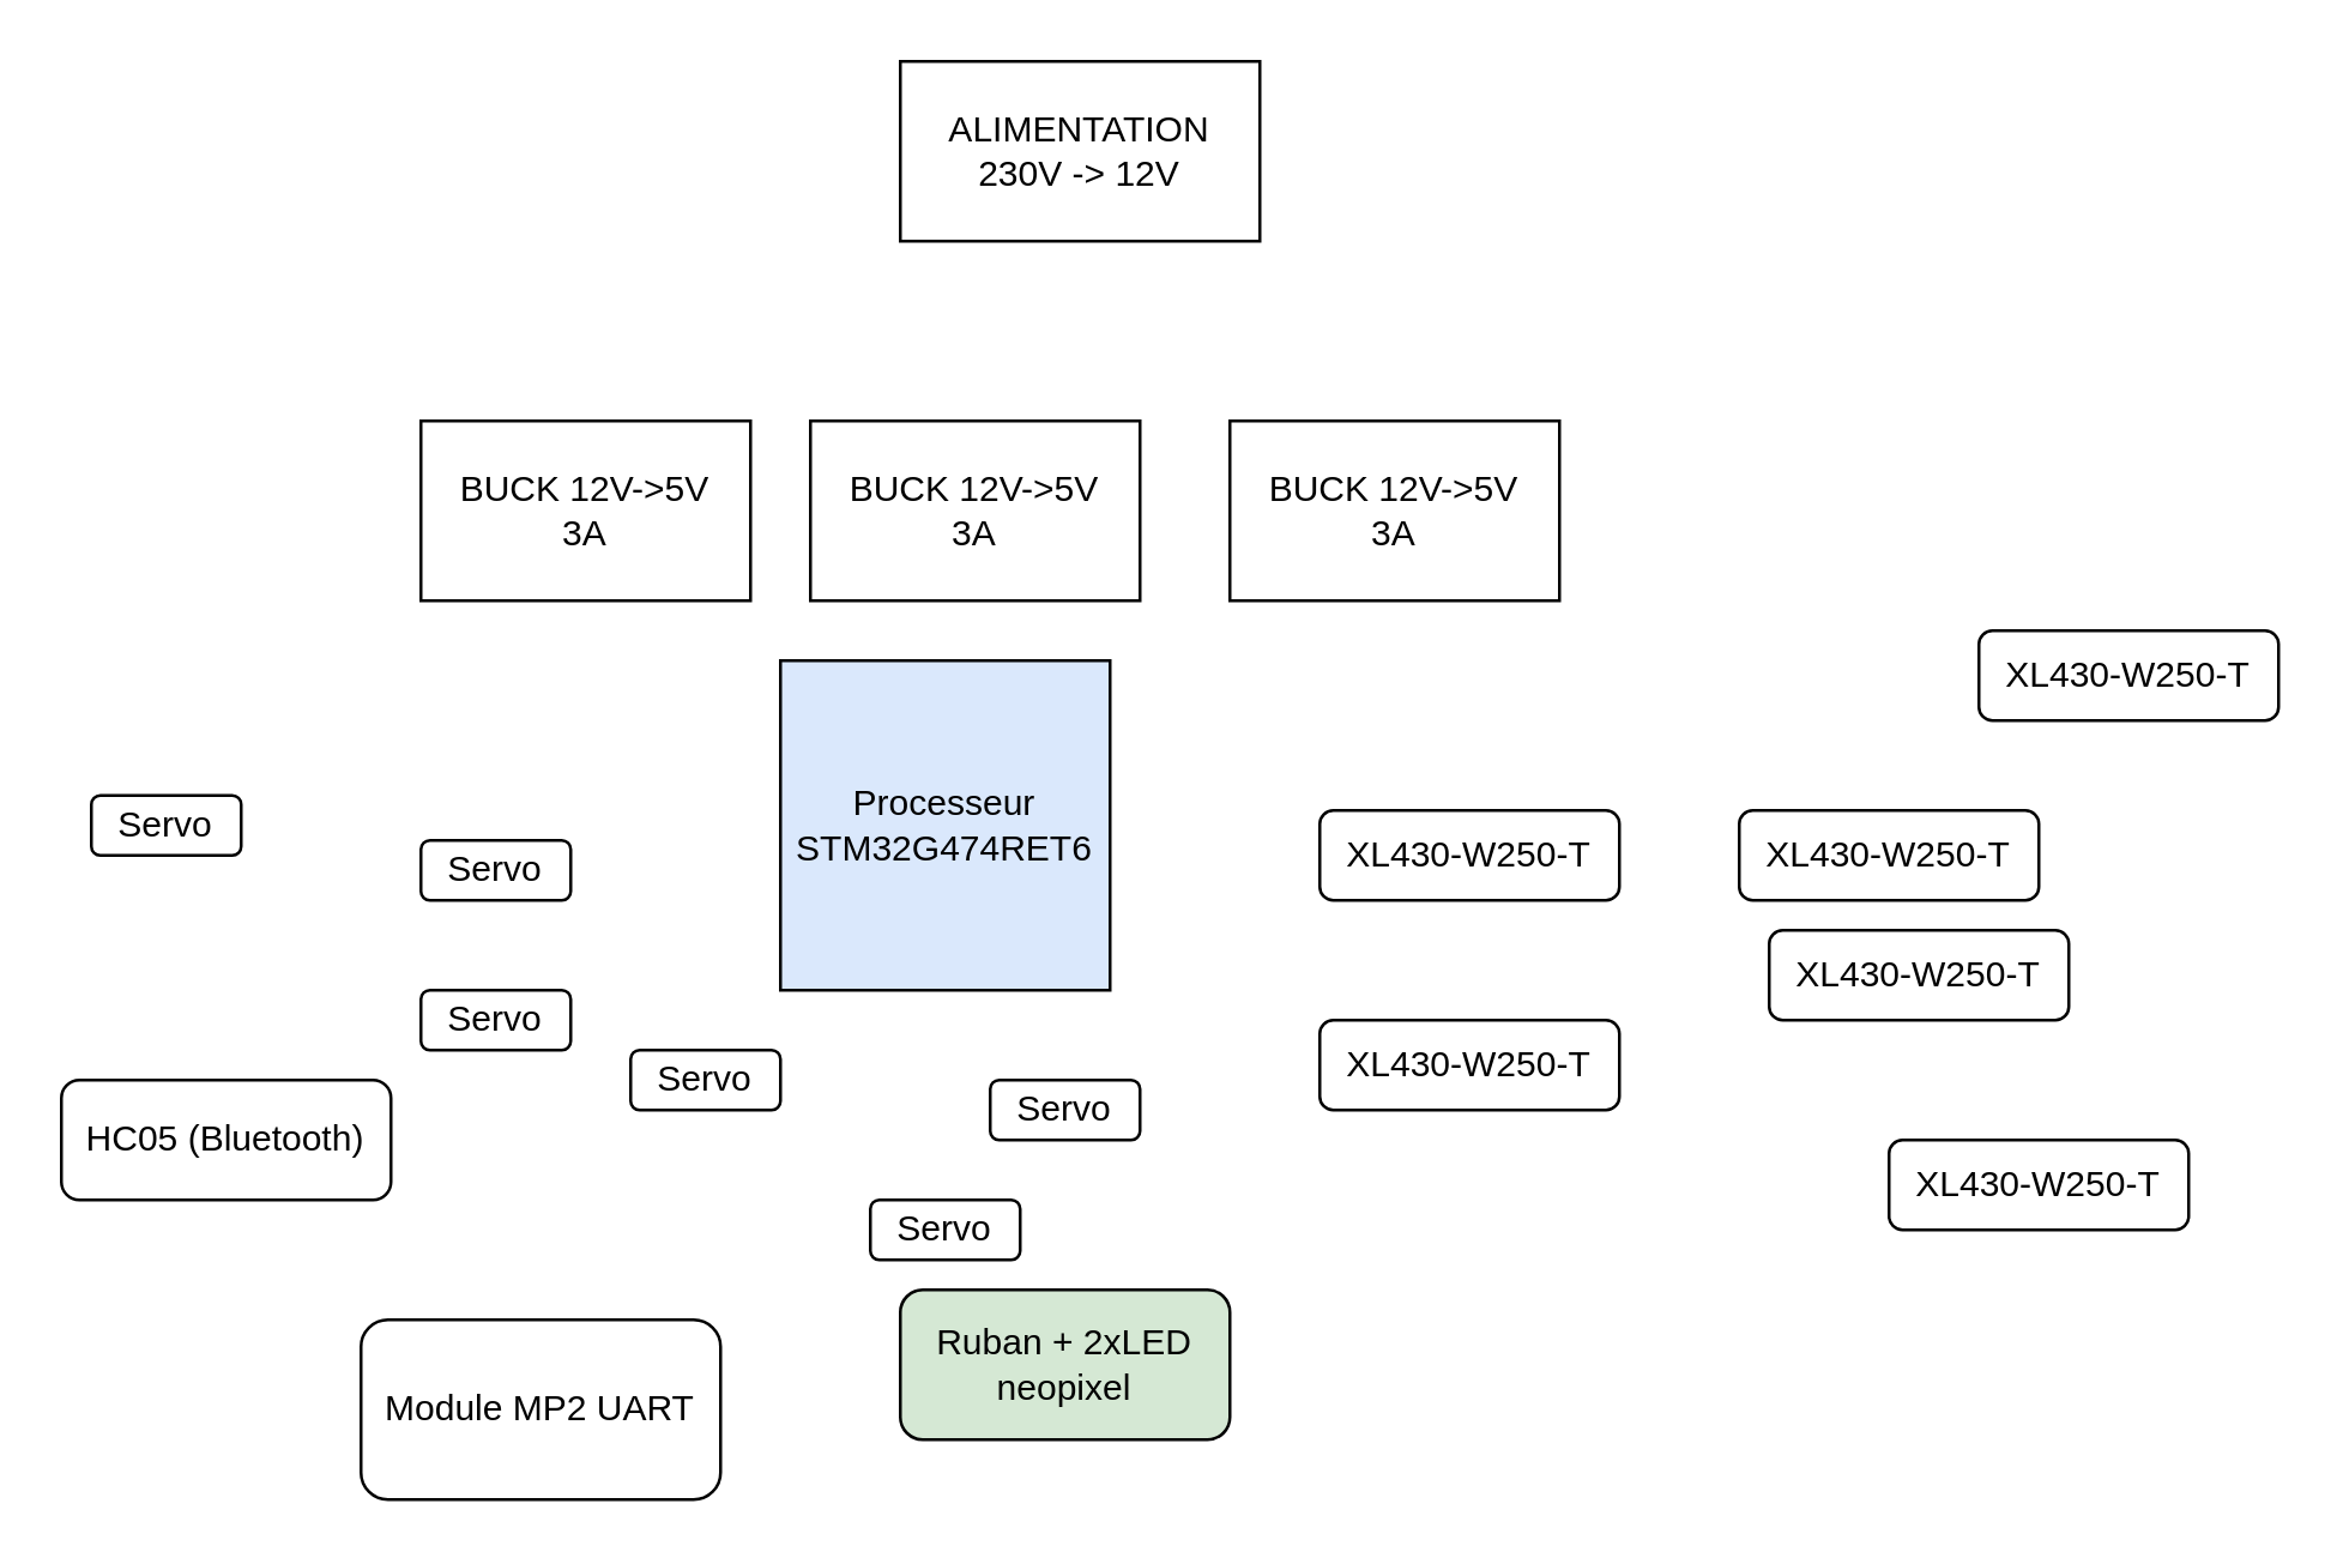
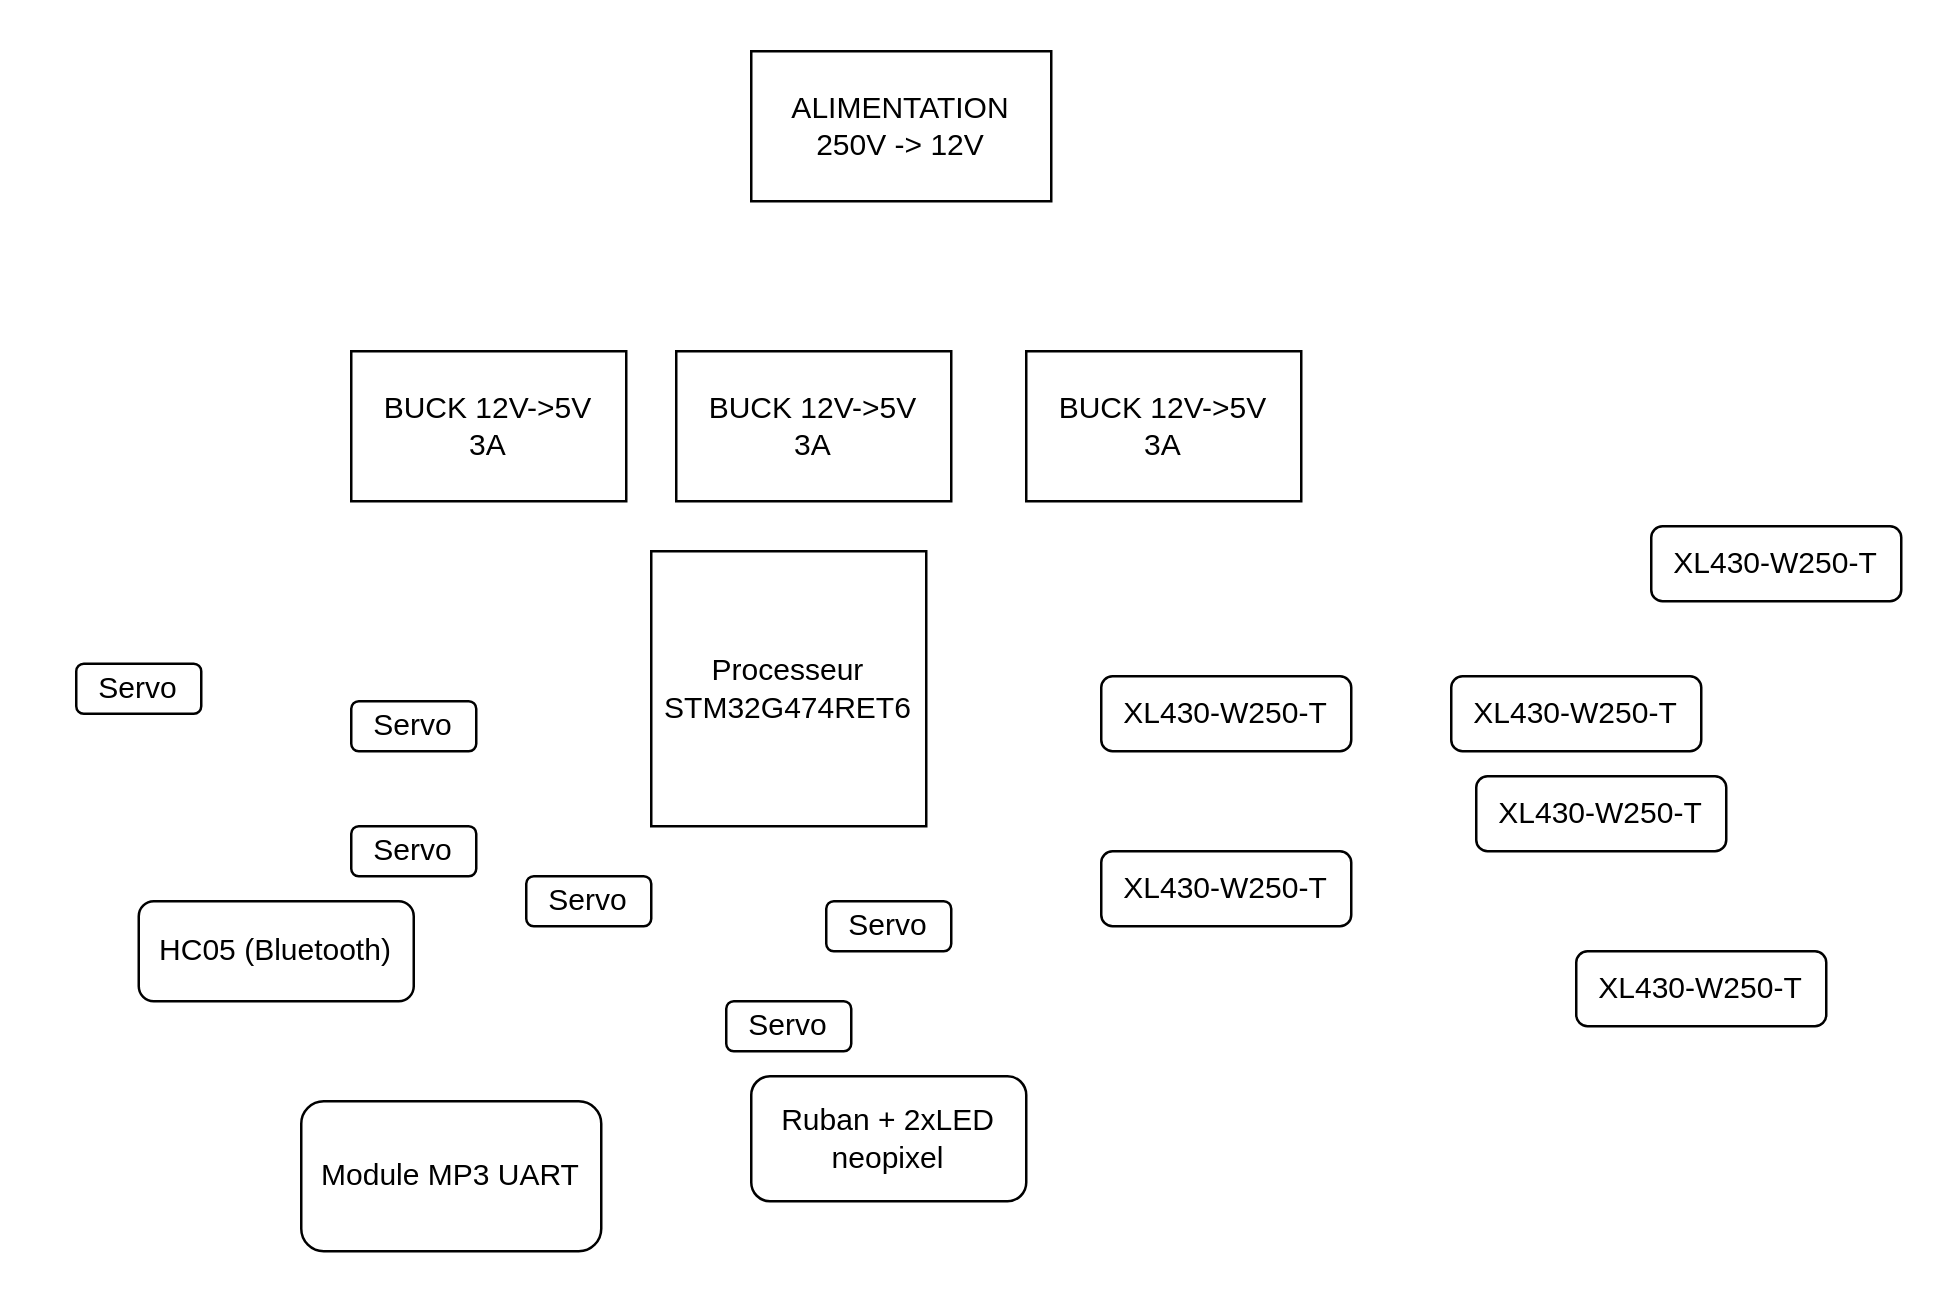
- <mxCell id="2" value="&lt;div&gt;ALIMENTATION&lt;/div&gt;&lt;div&gt;230V -&amp;gt; 12V&lt;br&gt;&lt;/div&gt;" style="rounded=0;whiteSpace=wrap;html=1;" vertex="1" parent="1"><mxGeometry x="300" y="20" width="120" height="60" as="geometry" /></mxCell>
+ <mxCell id="2" value="&lt;div&gt;ALIMENTATION&lt;/div&gt;&lt;div&gt;250V -&amp;gt; 12V&lt;br&gt;&lt;/div&gt;" style="rounded=0;whiteSpace=wrap;html=1;" vertex="1" parent="1"><mxGeometry x="300" y="20" width="120" height="60" as="geometry" /></mxCell>
- <mxCell id="6" value="&lt;div&gt;Processeur&lt;/div&gt;&lt;div&gt;STM32G474RET6&lt;br&gt;&lt;/div&gt;" style="whiteSpace=wrap;html=1;aspect=fixed;fillColor=#dae8fc;" vertex="1" parent="1"><mxGeometry x="260" y="220" width="110" height="110" as="geometry" /></mxCell>
+ <mxCell id="6" value="&lt;div&gt;Processeur&lt;/div&gt;&lt;div&gt;STM32G474RET6&lt;br&gt;&lt;/div&gt;" style="whiteSpace=wrap;html=1;aspect=fixed;" vertex="1" parent="1"><mxGeometry x="260" y="220" width="110" height="110" as="geometry" /></mxCell>
- <mxCell id="19" value="HC05 (Bluetooth)" style="rounded=1;whiteSpace=wrap;html=1;" vertex="1" parent="1"><mxGeometry x="20" y="360" width="110" height="40" as="geometry" /></mxCell>
+ <mxCell id="19" value="HC05 (Bluetooth)" style="rounded=1;whiteSpace=wrap;html=1;" vertex="1" parent="1"><mxGeometry x="55" y="360" width="110" height="40" as="geometry" /></mxCell>
- <mxCell id="20" value="Ruban + 2xLED neopixel" style="rounded=1;whiteSpace=wrap;html=1;fillColor=#d5e8d4;" vertex="1" parent="1"><mxGeometry x="300" y="430" width="110" height="50" as="geometry" /></mxCell>
+ <mxCell id="20" value="Ruban + 2xLED neopixel" style="rounded=1;whiteSpace=wrap;html=1;" vertex="1" parent="1"><mxGeometry x="300" y="430" width="110" height="50" as="geometry" /></mxCell>
- <mxCell id="21" value="Module MP2 UART" style="rounded=1;whiteSpace=wrap;html=1;" vertex="1" parent="1"><mxGeometry x="120" y="440" width="120" height="60" as="geometry" /></mxCell>
+ <mxCell id="21" value="Module MP3 UART" style="rounded=1;whiteSpace=wrap;html=1;" vertex="1" parent="1"><mxGeometry x="120" y="440" width="120" height="60" as="geometry" /></mxCell>
